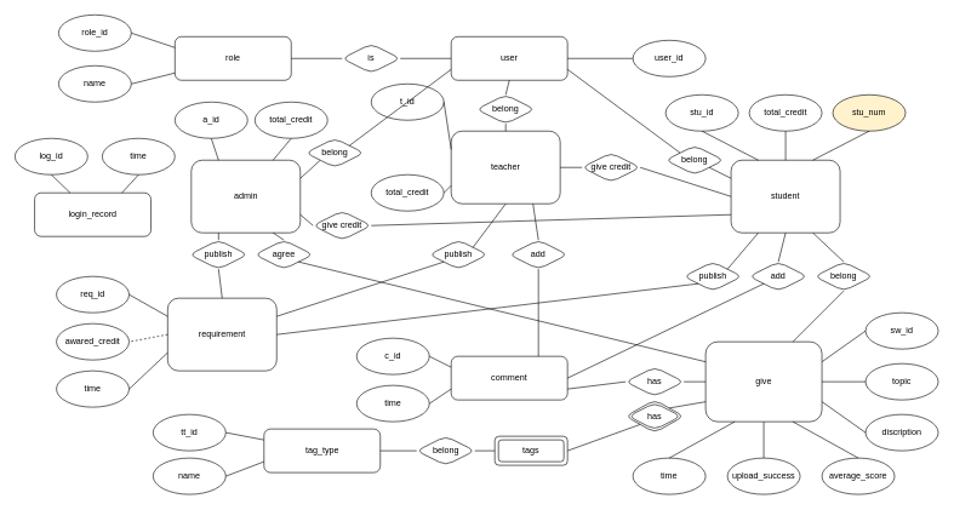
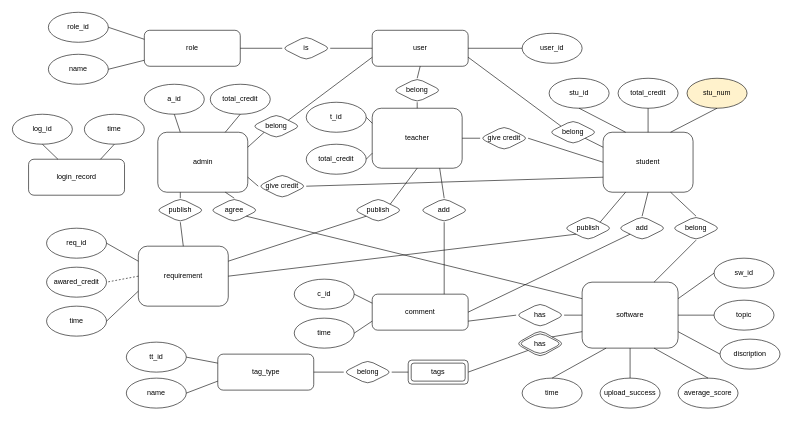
- <mxCell id="15" value="t_id" style="ellipse;whiteSpace=wrap;html=1;rounded=1;" vertex="1" parent="1"><mxGeometry x="510" y="115" width="100" height="50" as="geometry" /></mxCell>
+ <mxCell id="15" value="t_id" style="ellipse;whiteSpace=wrap;html=1;rounded=1;" vertex="1" parent="1"><mxGeometry x="510" y="170" width="100" height="50" as="geometry" /></mxCell>
- <mxCell id="30" value="give" style="rounded=1;whiteSpace=wrap;html=1;" vertex="1" parent="1"><mxGeometry x="970" y="470" width="160" height="110" as="geometry" /></mxCell>
+ <mxCell id="30" value="software" style="rounded=1;whiteSpace=wrap;html=1;" vertex="1" parent="1"><mxGeometry x="970" y="470" width="160" height="110" as="geometry" /></mxCell>
- <mxCell id="31" value="discription" style="ellipse;whiteSpace=wrap;html=1;rounded=1;" vertex="1" parent="1"><mxGeometry x="1190" y="570" width="100" height="50" as="geometry" /></mxCell>
+ <mxCell id="31" value="discription" style="ellipse;whiteSpace=wrap;html=1;rounded=1;" vertex="1" parent="1"><mxGeometry x="1200" y="565" width="100" height="50" as="geometry" /></mxCell>
